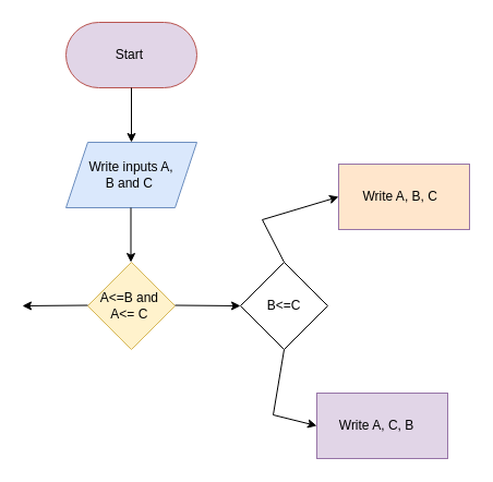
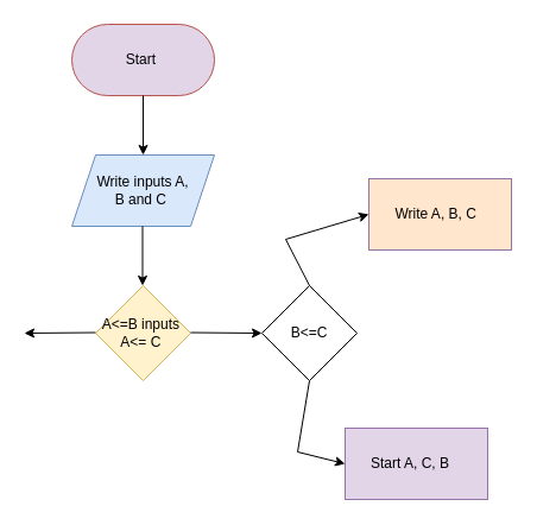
- <mxCell id="6" value="A&amp;lt;=B and&amp;nbsp;&lt;br&gt;A&amp;lt;= C&amp;nbsp;" style="rhombus;whiteSpace=wrap;html=1;fillColor=#fff2cc;strokeColor=#d6b656;" vertex="1" parent="1"><mxGeometry x="80" y="240" width="80" height="80" as="geometry" /></mxCell>
+ <mxCell id="6" value="A&amp;lt;=B inputs&amp;nbsp;&lt;br&gt;A&amp;lt;= C&amp;nbsp;" style="rhombus;whiteSpace=wrap;html=1;fillColor=#fff2cc;strokeColor=#d6b656;" vertex="1" parent="1"><mxGeometry x="80" y="240" width="80" height="80" as="geometry" /></mxCell>
- <mxCell id="13" value="Write A, C, B&amp;nbsp; &amp;nbsp;" style="rounded=0;whiteSpace=wrap;html=1;fillColor=#e1d5e7;strokeColor=#9673a6;" vertex="1" parent="1"><mxGeometry x="290" y="360" width="120" height="60" as="geometry" /></mxCell>
+ <mxCell id="13" value="Start A, C, B&amp;nbsp; &amp;nbsp;" style="rounded=0;whiteSpace=wrap;html=1;fillColor=#e1d5e7;strokeColor=#9673a6;" vertex="1" parent="1"><mxGeometry x="290" y="360" width="120" height="60" as="geometry" /></mxCell>
